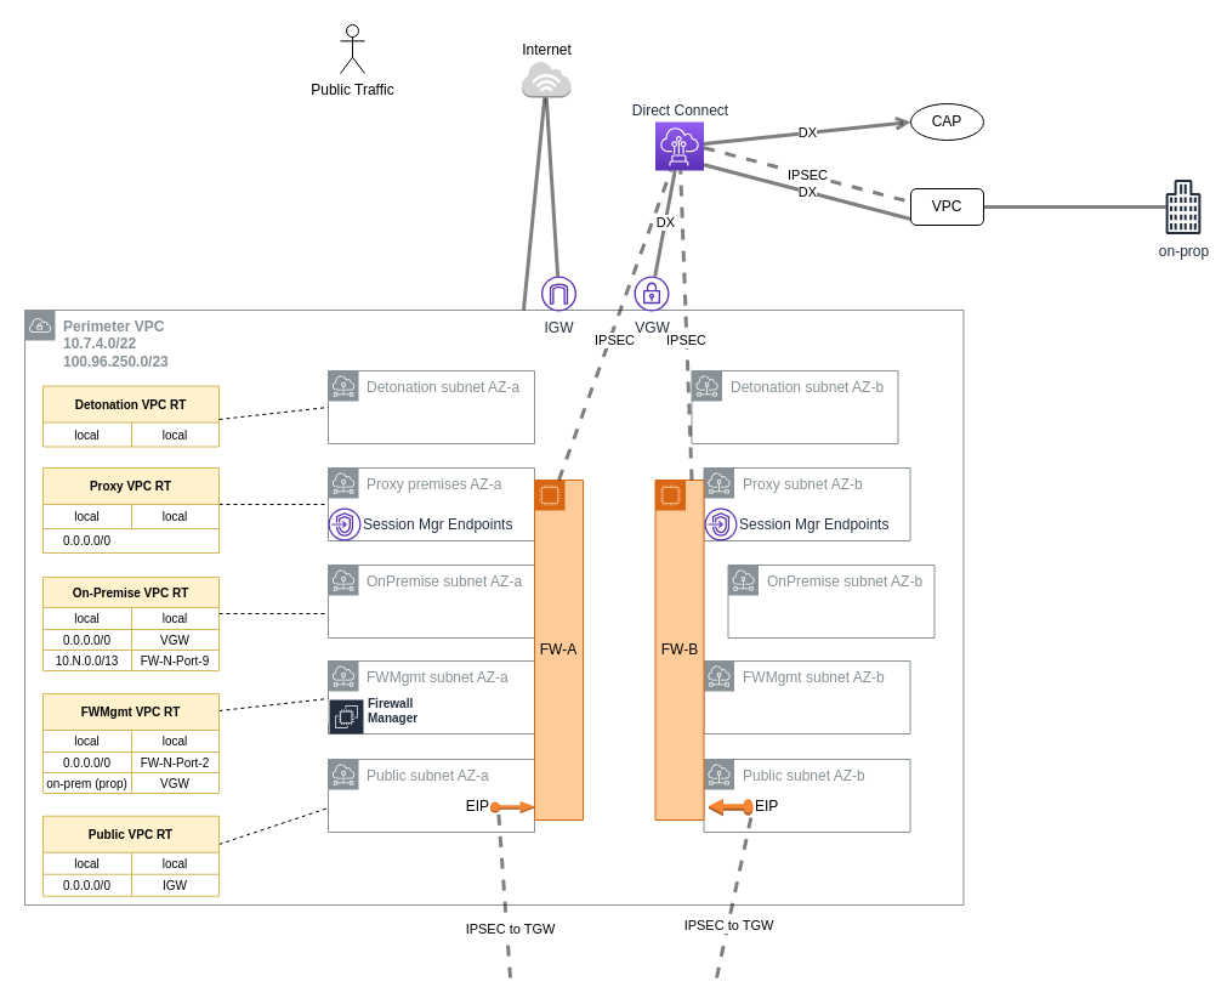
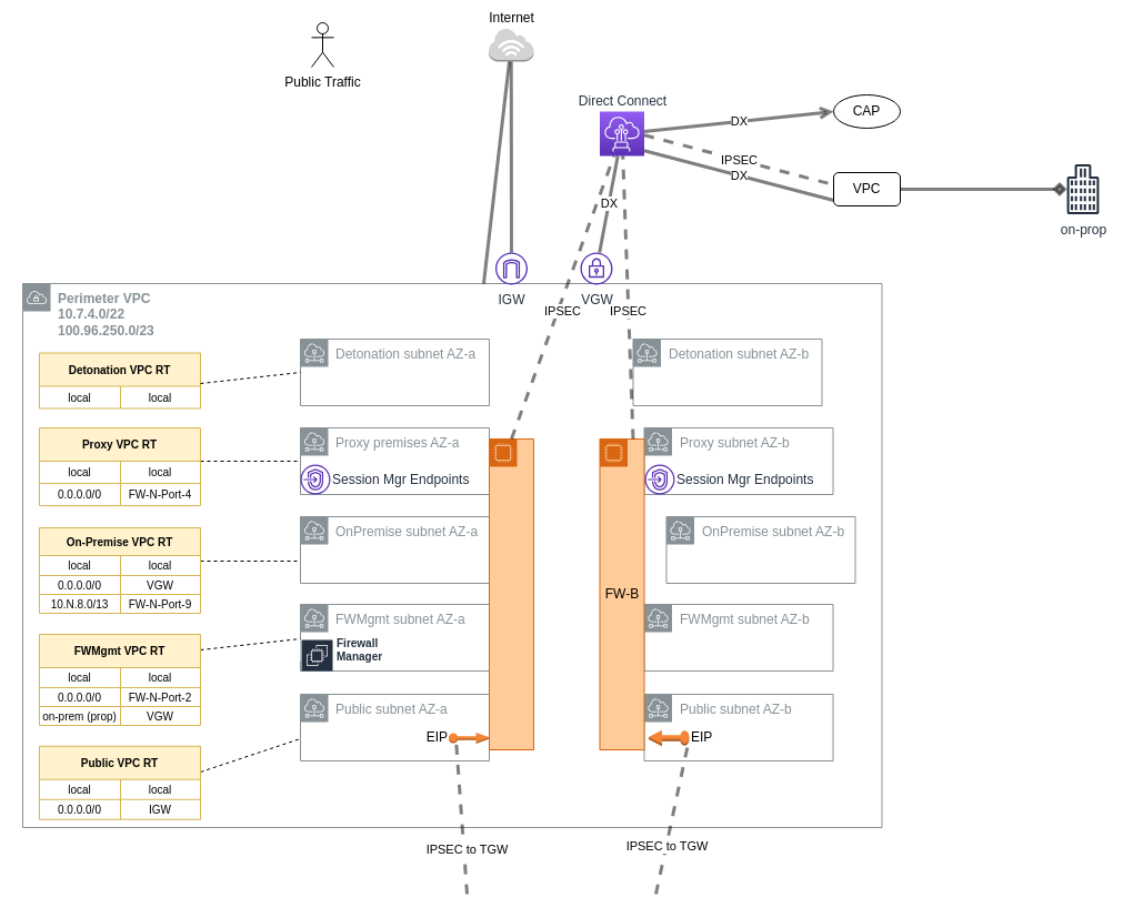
- <mxCell id="31" value="Internet" style="outlineConnect=0;dashed=0;verticalLabelPosition=top;verticalAlign=bottom;align=center;html=1;shape=mxgraph.aws3.internet_3;fillColor=#D2D3D3;gradientColor=none;shadow=0;strokeColor=#000000;strokeWidth=1;labelPosition=center;" parent="1" vertex="1"><mxGeometry x="429.5" y="50" width="40.5" height="30" as="geometry" /></mxCell>
+ <mxCell id="31" value="Internet" style="outlineConnect=0;dashed=0;verticalLabelPosition=top;verticalAlign=bottom;align=center;html=1;shape=mxgraph.aws3.internet_3;fillColor=#D2D3D3;gradientColor=none;shadow=0;strokeColor=#000000;strokeWidth=1;labelPosition=center;" parent="1" vertex="1"><mxGeometry x="439.5" y="25" width="40.5" height="30" as="geometry" /></mxCell>
- <mxCell id="33" value="" style="endArrow=none;html=1;strokeColor=#000000;strokeWidth=3;opacity=50;exitX=1;exitY=0.5;exitDx=0;exitDy=0;" parent="1" source="28" target="32" edge="1"><mxGeometry width="50" height="50" relative="1" as="geometry"><mxPoint x="1000" y="325" as="sourcePoint" /><mxPoint x="1050" y="275" as="targetPoint" /></mxGeometry></mxCell>
+ <mxCell id="33" value="" style="endArrow=diamond;html=1;strokeColor=#000000;strokeWidth=3;opacity=50;exitX=1;exitY=0.5;exitDx=0;exitDy=0;" parent="1" source="28" target="32" edge="1"><mxGeometry width="50" height="50" relative="1" as="geometry"><mxPoint x="1000" y="325" as="sourcePoint" /><mxPoint x="1050" y="275" as="targetPoint" /></mxGeometry></mxCell>
+ <mxCell id="80" value="&lt;font style=&quot;font-size: 10px&quot;&gt;FW-N-Port-4&lt;/font&gt;" style="shape=partialRectangle;html=1;whiteSpace=wrap;connectable=0;fillColor=none;top=0;left=0;bottom=0;right=0;overflow=hidden;fontSize=10;" parent="78" vertex="1"><mxGeometry x="73" width="72" height="20" as="geometry" /></mxCell>
- <mxCell id="19" value="FW-A" style="text;html=1;strokeColor=none;fillColor=none;align=center;verticalAlign=middle;whiteSpace=wrap;rounded=0;shadow=0;" parent="1" vertex="1"><mxGeometry x="440" y="525" width="40" height="20" as="geometry" /></mxCell>
- <mxCell id="72" value="10.N.0.0/13" style="shape=partialRectangle;html=1;whiteSpace=wrap;connectable=0;fillColor=none;top=0;left=0;bottom=0;right=0;overflow=hidden;fontSize=10;" parent="71" vertex="1"><mxGeometry width="73" height="17" as="geometry"><mxRectangle width="73" height="17" as="alternateBounds" /></mxGeometry></mxCell>
+ <mxCell id="72" value="10.N.8.0/13" style="shape=partialRectangle;html=1;whiteSpace=wrap;connectable=0;fillColor=none;top=0;left=0;bottom=0;right=0;overflow=hidden;fontSize=10;" parent="71" vertex="1"><mxGeometry width="73" height="17" as="geometry"><mxRectangle width="73" height="17" as="alternateBounds" /></mxGeometry></mxCell>
